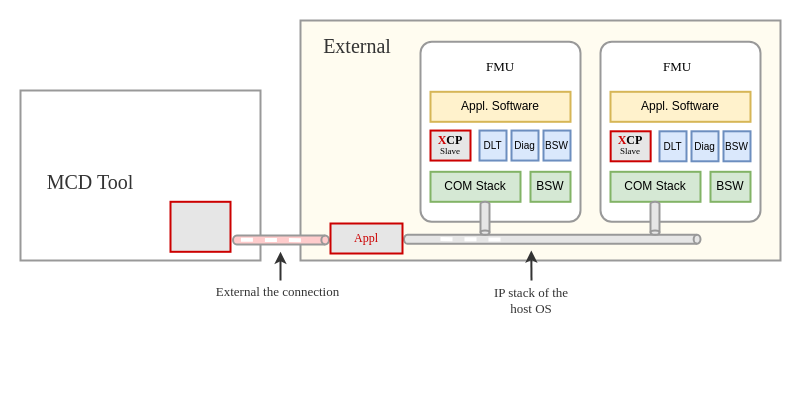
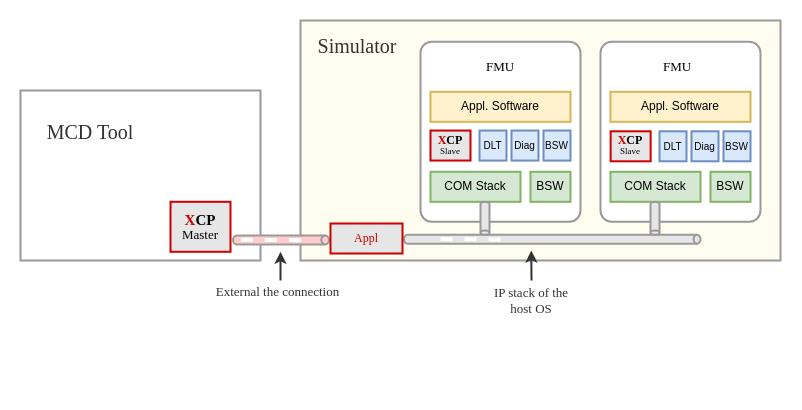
- <mxCell id="26" value="&lt;font style=&quot;font-size: 20px;&quot; color=&quot;#333333&quot;&gt;External&lt;/font&gt;" style="text;html=1;strokeColor=none;fillColor=none;align=center;verticalAlign=middle;whiteSpace=wrap;rounded=0;strokeWidth=2;fontFamily=Verdana;fontSize=13;fontColor=#000000;" vertex="1" parent="1"><mxGeometry x="320" y="21.3" width="74.32" height="46.52" as="geometry" /></mxCell>
+ <mxCell id="26" value="&lt;font style=&quot;font-size: 20px;&quot; color=&quot;#333333&quot;&gt;Simulator&lt;/font&gt;" style="text;html=1;strokeColor=none;fillColor=none;align=center;verticalAlign=middle;whiteSpace=wrap;rounded=0;strokeWidth=2;fontFamily=Verdana;fontSize=13;fontColor=#000000;" vertex="1" parent="1"><mxGeometry x="320" y="21.3" width="74.32" height="46.52" as="geometry" /></mxCell>
- <mxCell id="27" value="&lt;font color=&quot;#333333&quot;&gt;MCD Tool&lt;/font&gt;" style="text;html=1;strokeColor=none;fillColor=none;align=center;verticalAlign=middle;whiteSpace=wrap;rounded=0;strokeWidth=2;fontFamily=Verdana;fontSize=20;fontColor=#000000;" vertex="1" parent="1"><mxGeometry x="40" y="166.3" width="100" height="30" as="geometry" /></mxCell>
+ <mxCell id="27" value="&lt;font color=&quot;#333333&quot;&gt;MCD Tool&lt;/font&gt;" style="text;html=1;strokeColor=none;fillColor=none;align=center;verticalAlign=middle;whiteSpace=wrap;rounded=0;strokeWidth=2;fontFamily=Verdana;fontSize=20;fontColor=#000000;" vertex="1" parent="1"><mxGeometry x="40" y="116.3" width="100" height="30" as="geometry" /></mxCell>
+ <mxCell id="23" value="&lt;div style=&quot;font-size: 15px; line-height: 100%;&quot;&gt;&lt;font style=&quot;font-size: 15px;&quot;&gt;&lt;b&gt;&lt;font style=&quot;font-size: 15px;&quot; data-font-src=&quot;https://fonts.googleapis.com/css?family=Akaya+Telivigala&quot; face=&quot;Akaya Telivigala&quot;&gt;&lt;font style=&quot;font-size: 15px;&quot; color=&quot;#CC0000&quot;&gt;X&lt;/font&gt;&lt;font style=&quot;font-size: 15px;&quot; color=&quot;#000000&quot;&gt;CP&lt;/font&gt;&lt;/font&gt;&lt;/b&gt;&lt;/font&gt;&lt;/div&gt;&lt;div style=&quot;line-height: 100%;&quot;&gt;&lt;font style=&quot;font-size: 13px;&quot; color=&quot;#000000&quot;&gt;Master&lt;/font&gt;&lt;font style=&quot;font-size: 15px;&quot;&gt;&lt;br&gt;&lt;/font&gt;&lt;/div&gt;" style="text;html=1;strokeColor=none;fillColor=none;align=center;verticalAlign=middle;whiteSpace=wrap;rounded=0;strokeWidth=2;fontFamily=Verdana;fontSize=13;fontColor=#CC0000;" vertex="1" parent="1"><mxGeometry x="180" y="208.15" width="40" height="36.3" as="geometry" /></mxCell>
